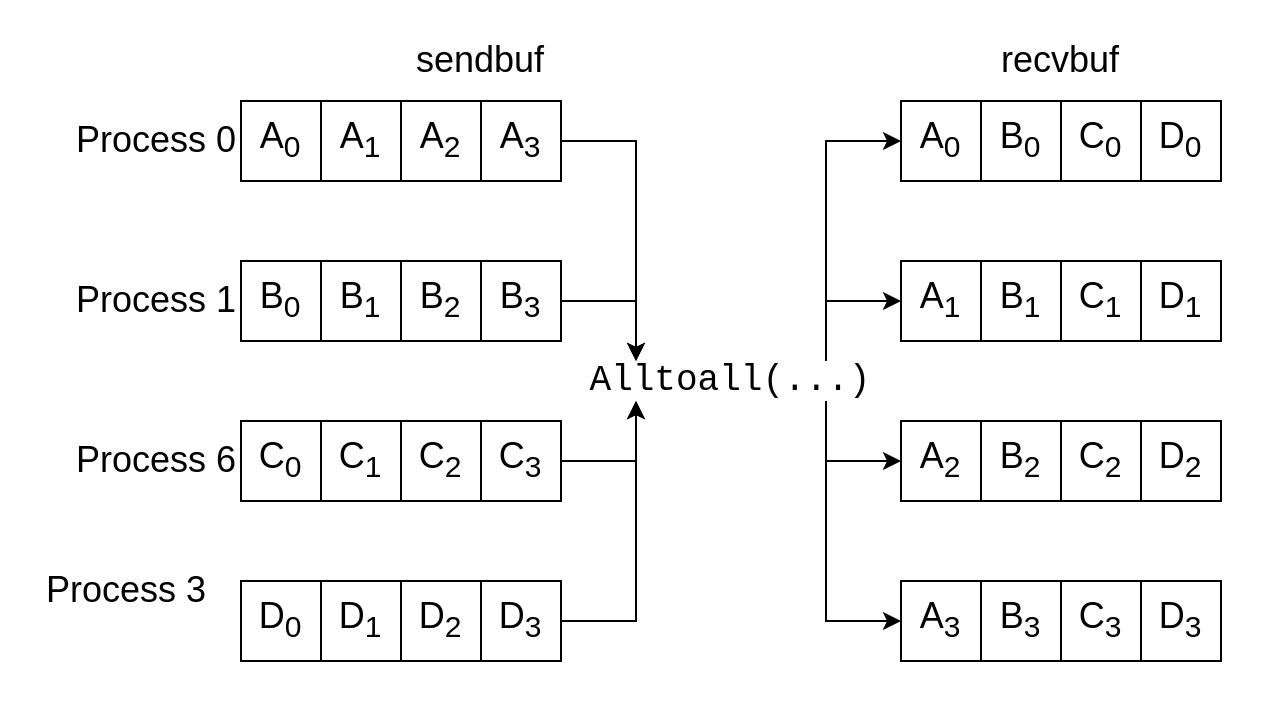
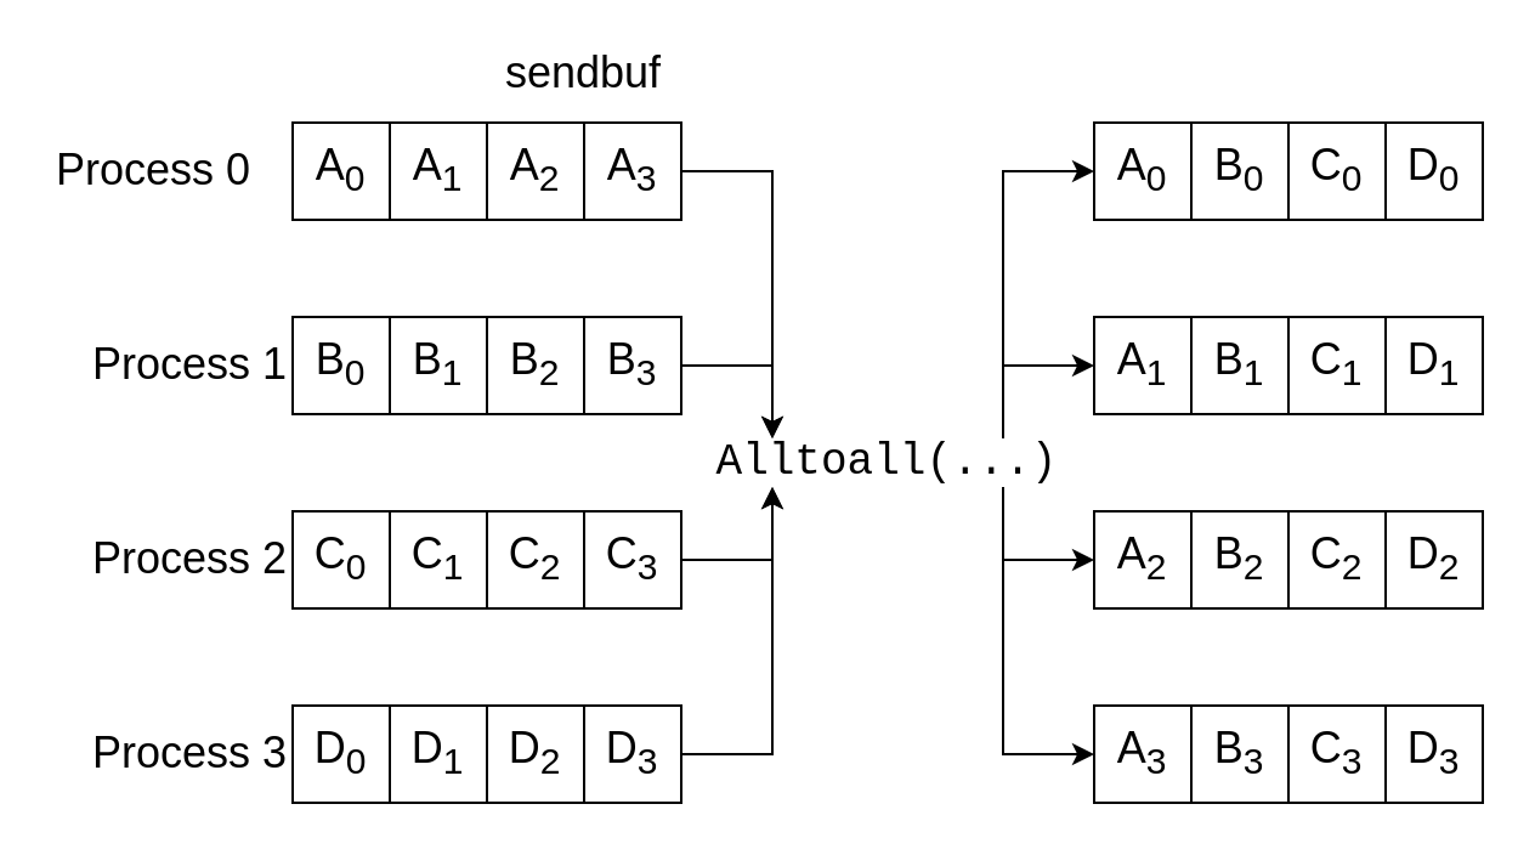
- <mxCell id="12" value="recvbuf" style="text;html=1;strokeColor=none;fillColor=none;align=center;verticalAlign=middle;whiteSpace=wrap;rounded=0;fontFamily=Helvetica;fontSize=18;" vertex="1" parent="1"><mxGeometry x="490" y="20" width="80" height="20" as="geometry" /></mxCell>
- <mxCell id="7" value="Process 0" style="text;html=1;strokeColor=none;fillColor=none;align=right;verticalAlign=middle;whiteSpace=wrap;rounded=0;fontFamily=Helvetica;fontSize=18;" vertex="1" parent="1"><mxGeometry y="60" width="100" height="20" as="geometry" x="20" /></mxCell>
+ <mxCell id="7" value="Process 0" style="text;html=1;strokeColor=none;fillColor=none;align=right;verticalAlign=middle;whiteSpace=wrap;rounded=0;fontFamily=Helvetica;fontSize=18;" vertex="1" parent="1"><mxGeometry x="5" y="60" width="100" height="20" as="geometry" /></mxCell>
- <mxCell id="9" value="Process 6" style="text;html=1;strokeColor=none;fillColor=none;align=right;verticalAlign=middle;whiteSpace=wrap;rounded=0;fontFamily=Helvetica;fontSize=18;" vertex="1" parent="1"><mxGeometry y="220" width="100" height="20" as="geometry" x="20" /></mxCell>
+ <mxCell id="9" value="Process 2" style="text;html=1;strokeColor=none;fillColor=none;align=right;verticalAlign=middle;whiteSpace=wrap;rounded=0;fontFamily=Helvetica;fontSize=18;" vertex="1" parent="1"><mxGeometry y="220" width="100" height="20" as="geometry" x="20" /></mxCell>
- <mxCell id="10" value="Process 3" style="text;html=1;strokeColor=none;fillColor=none;align=right;verticalAlign=middle;whiteSpace=wrap;rounded=0;fontFamily=Helvetica;fontSize=18;" vertex="1" parent="1"><mxGeometry x="5" y="285" width="100" height="20" as="geometry" /></mxCell>
+ <mxCell id="10" value="Process 3" style="text;html=1;strokeColor=none;fillColor=none;align=right;verticalAlign=middle;whiteSpace=wrap;rounded=0;fontFamily=Helvetica;fontSize=18;" vertex="1" parent="1"><mxGeometry y="300" width="100" height="20" as="geometry" x="20" /></mxCell>
